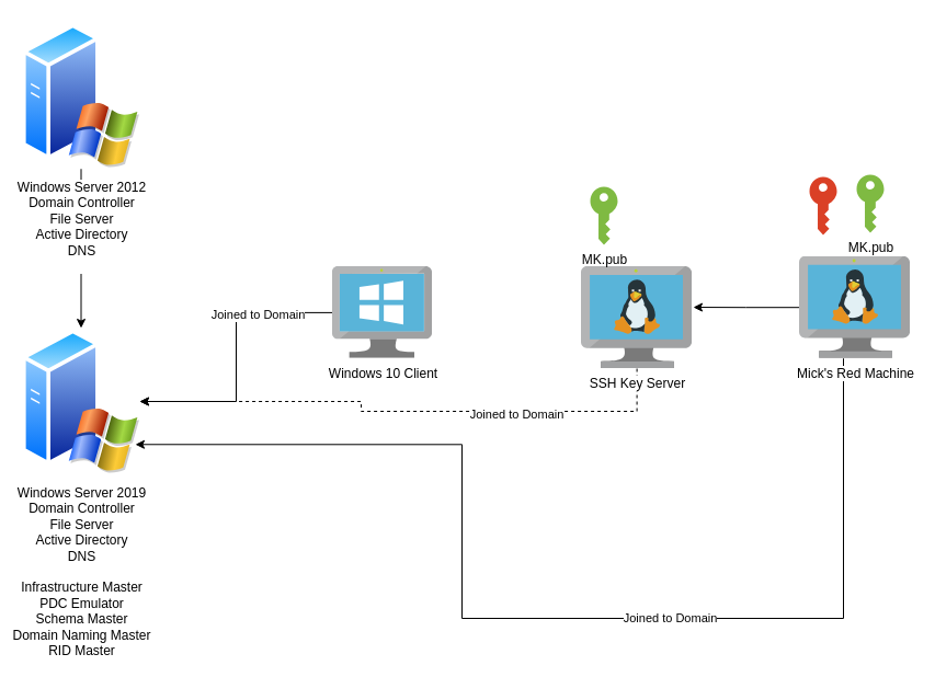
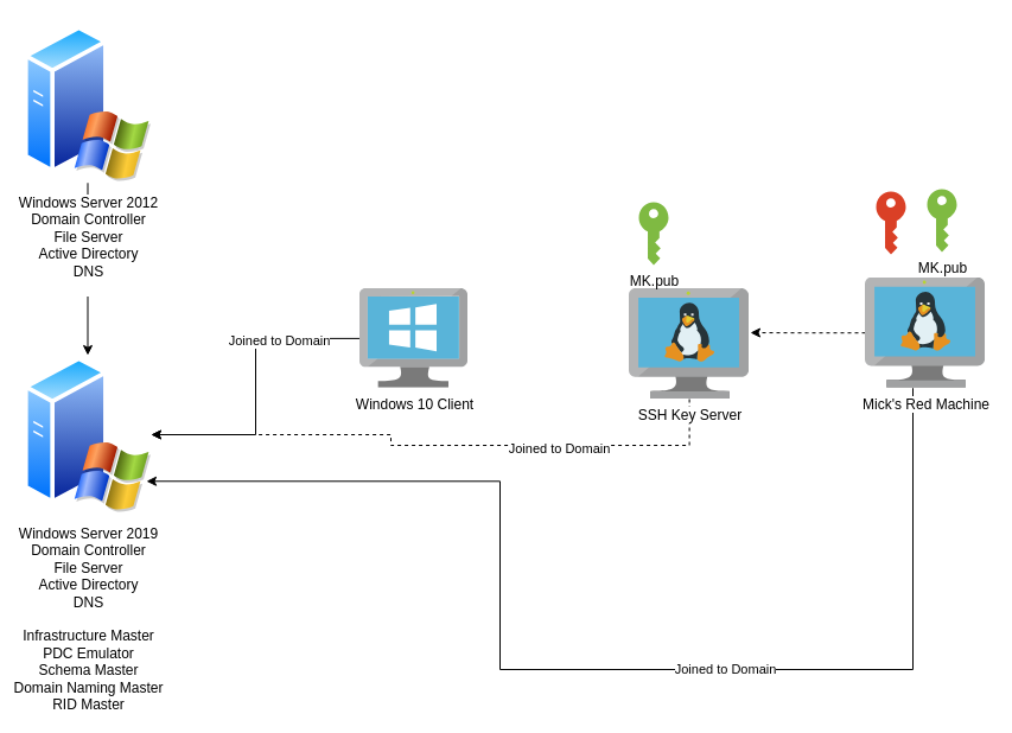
- <mxCell id="11" style="edgeStyle=orthogonalEdgeStyle;rounded=0;orthogonalLoop=1;jettySize=auto;html=1;entryX=1.009;entryY=0.398;entryDx=0;entryDy=0;entryPerimeter=0;" edge="1" parent="1" source="14" target="10"><mxGeometry relative="1" as="geometry" /></mxCell>
+ <mxCell id="11" style="edgeStyle=orthogonalEdgeStyle;rounded=0;orthogonalLoop=1;jettySize=auto;html=1;entryX=1.009;entryY=0.398;entryDx=0;entryDy=0;entryPerimeter=0;dashed=1;" edge="1" parent="1" source="14" target="10"><mxGeometry relative="1" as="geometry" /></mxCell>
